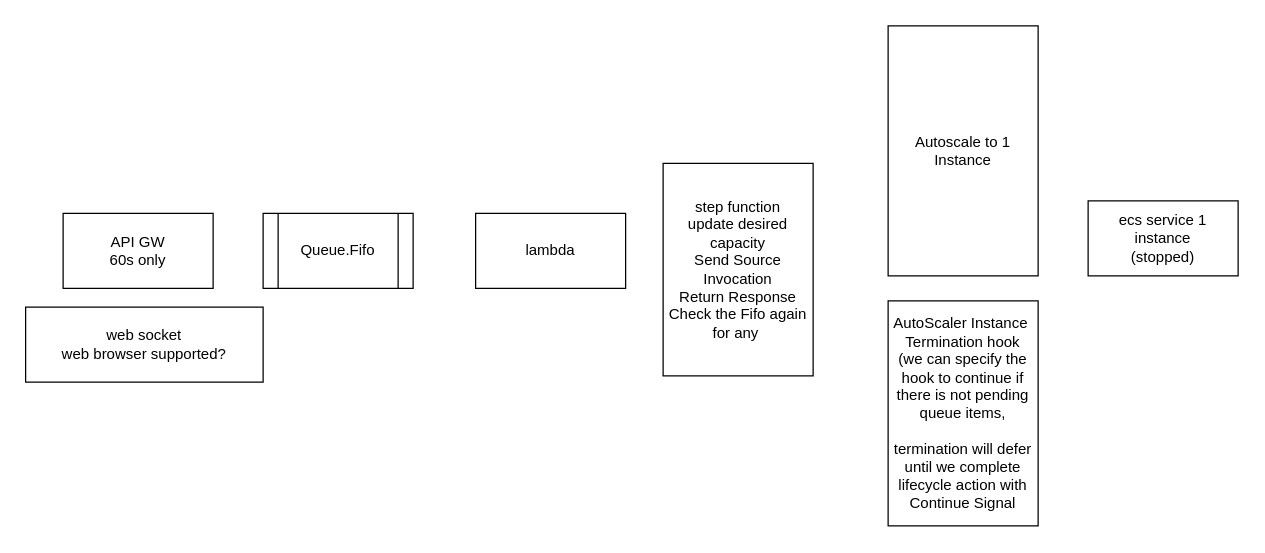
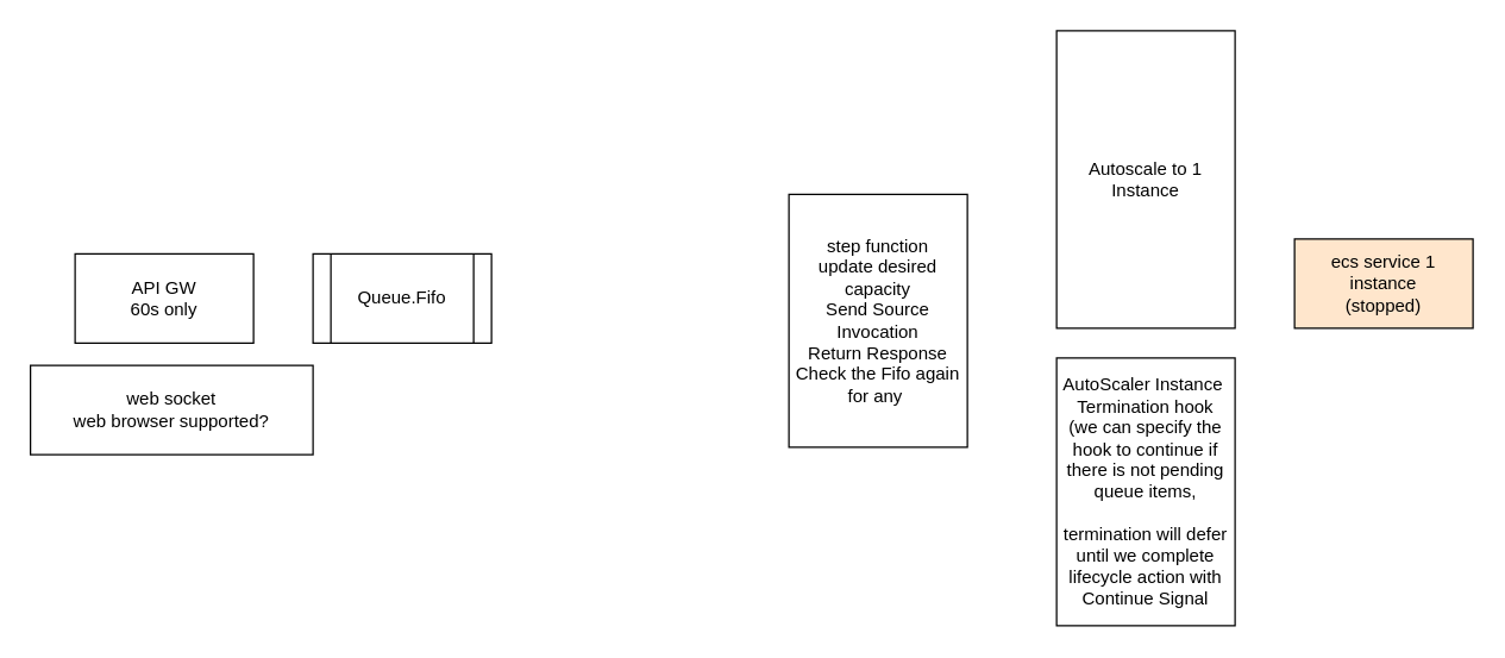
- <mxCell id="5" value="ecs service 1 instance&lt;br&gt;(stopped)" style="rounded=0;whiteSpace=wrap;html=1;" vertex="1" parent="1"><mxGeometry x="870" y="160" width="120" height="60" as="geometry" /></mxCell>
+ <mxCell id="5" value="ecs service 1 instance&lt;br&gt;(stopped)" style="rounded=0;whiteSpace=wrap;html=1;fillColor=#ffe6cc;" vertex="1" parent="1"><mxGeometry x="870" y="160" width="120" height="60" as="geometry" /></mxCell>
- <mxCell id="4" value="lambda" style="rounded=0;whiteSpace=wrap;html=1;" vertex="1" parent="1"><mxGeometry x="380" y="170" width="120" height="60" as="geometry" /></mxCell>
